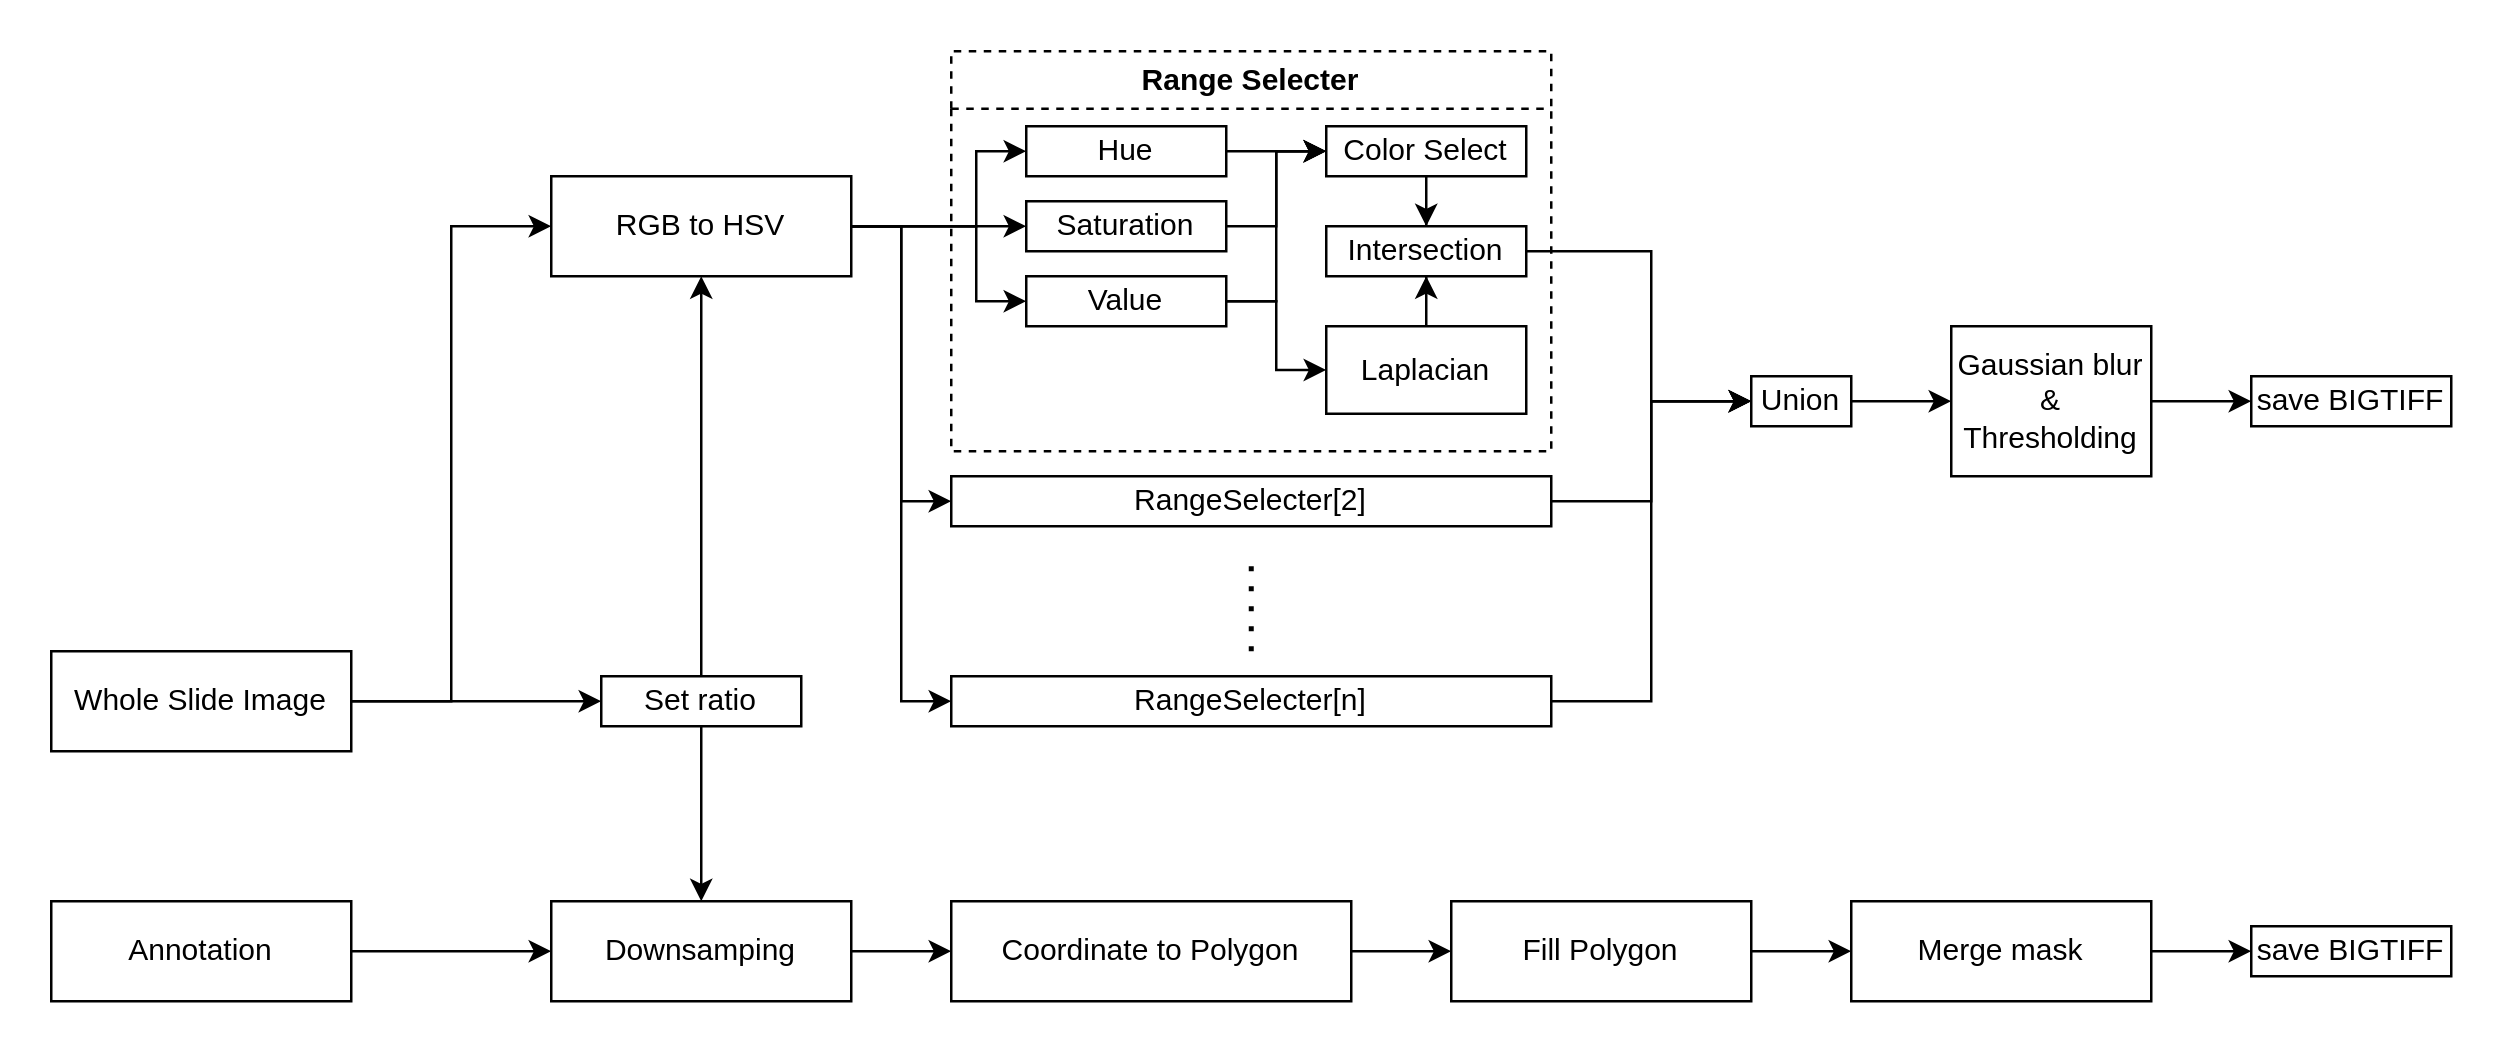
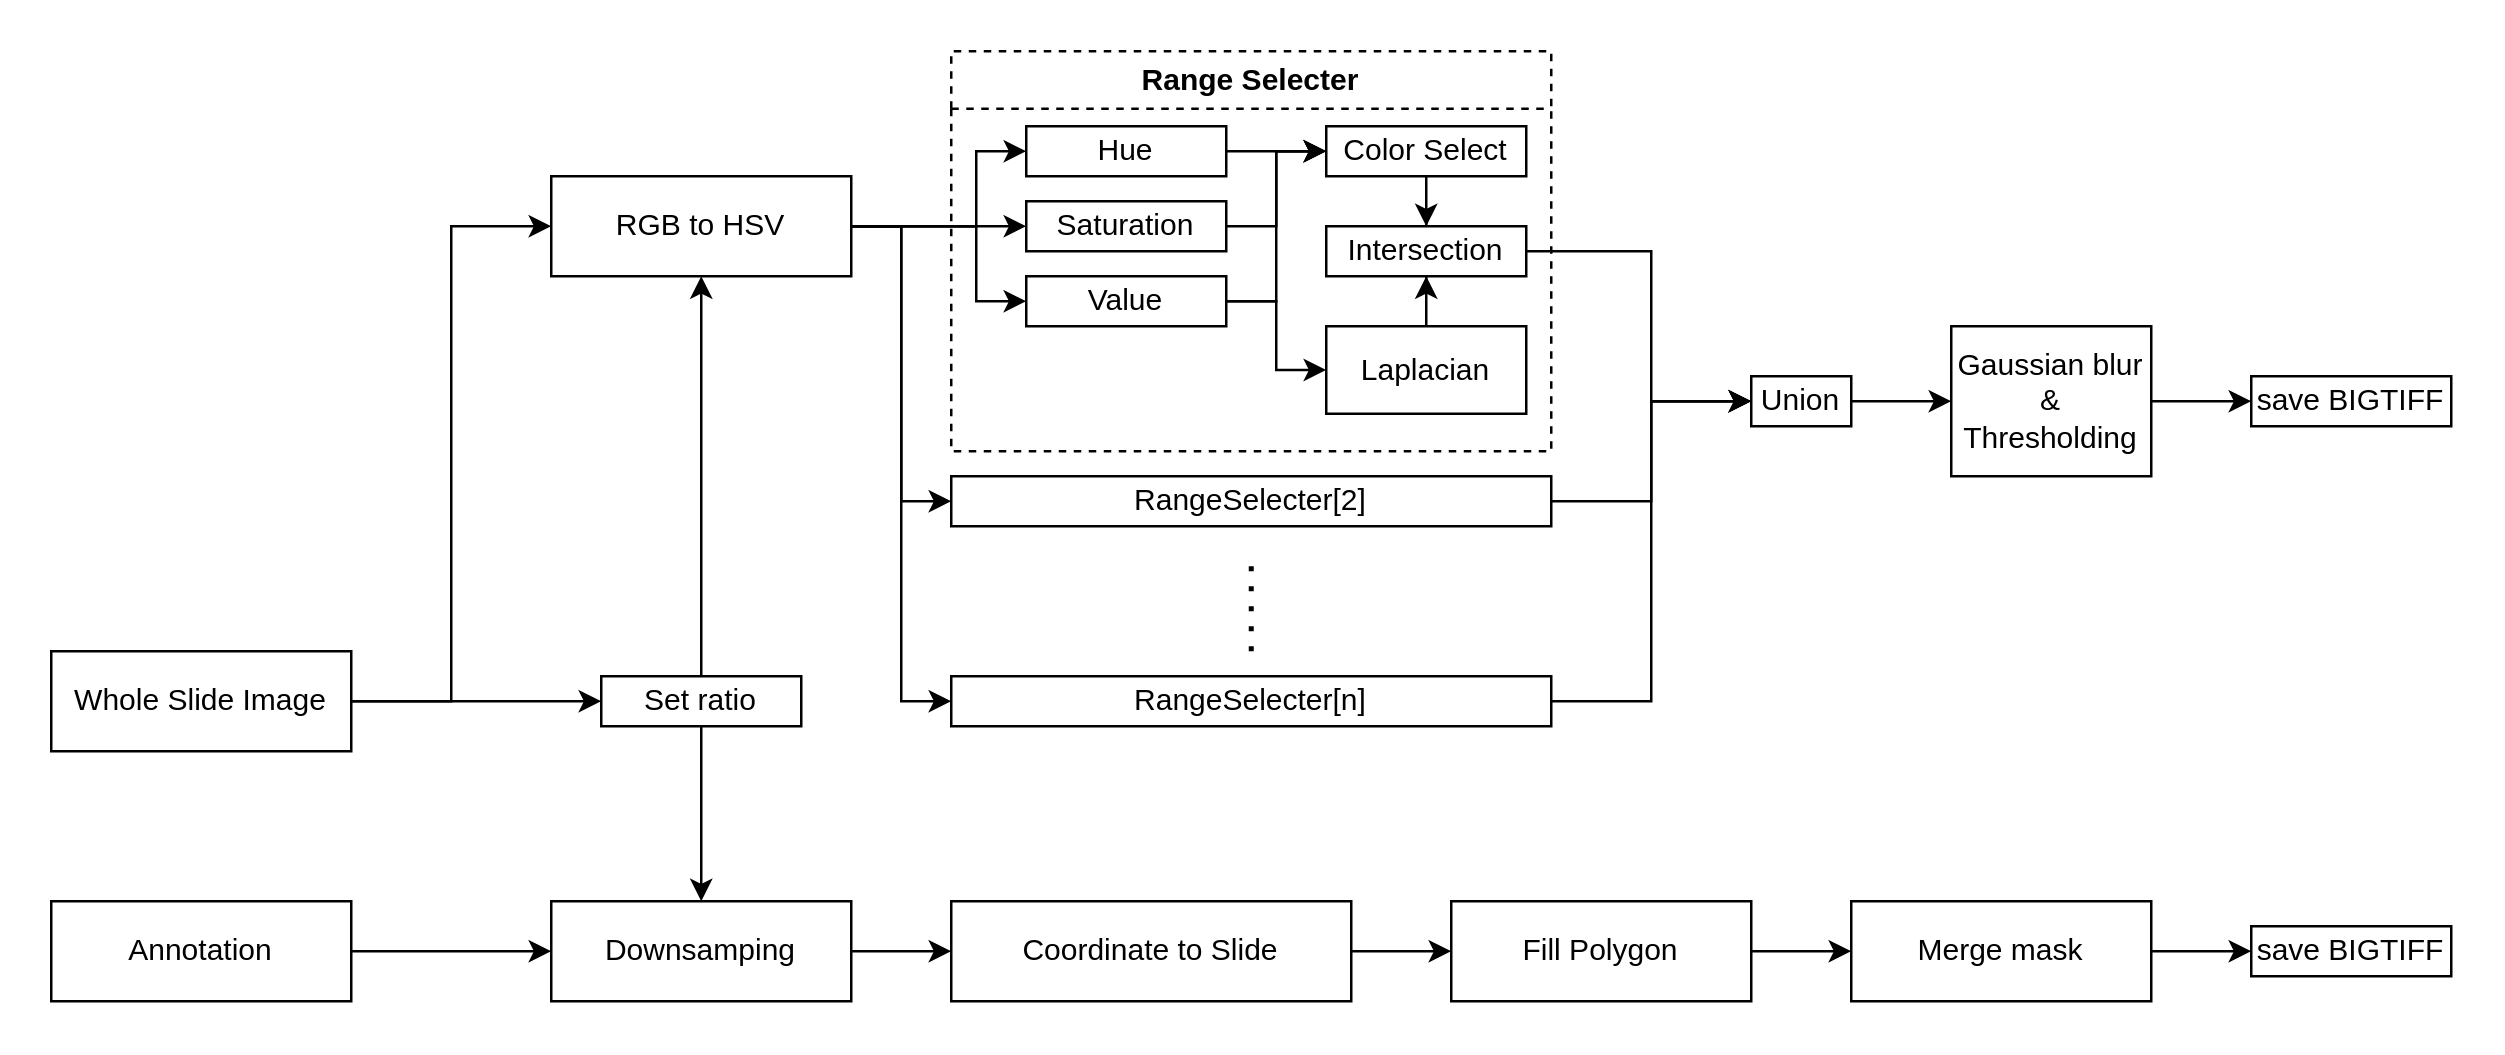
- <mxCell id="46" value="Coordinate to Polygon" style="rounded=0;whiteSpace=wrap;html=1;" vertex="1" parent="1"><mxGeometry x="380" y="360" width="160" height="40" as="geometry" /></mxCell>
+ <mxCell id="46" value="Coordinate to Slide" style="rounded=0;whiteSpace=wrap;html=1;" vertex="1" parent="1"><mxGeometry x="380" y="360" width="160" height="40" as="geometry" /></mxCell>
